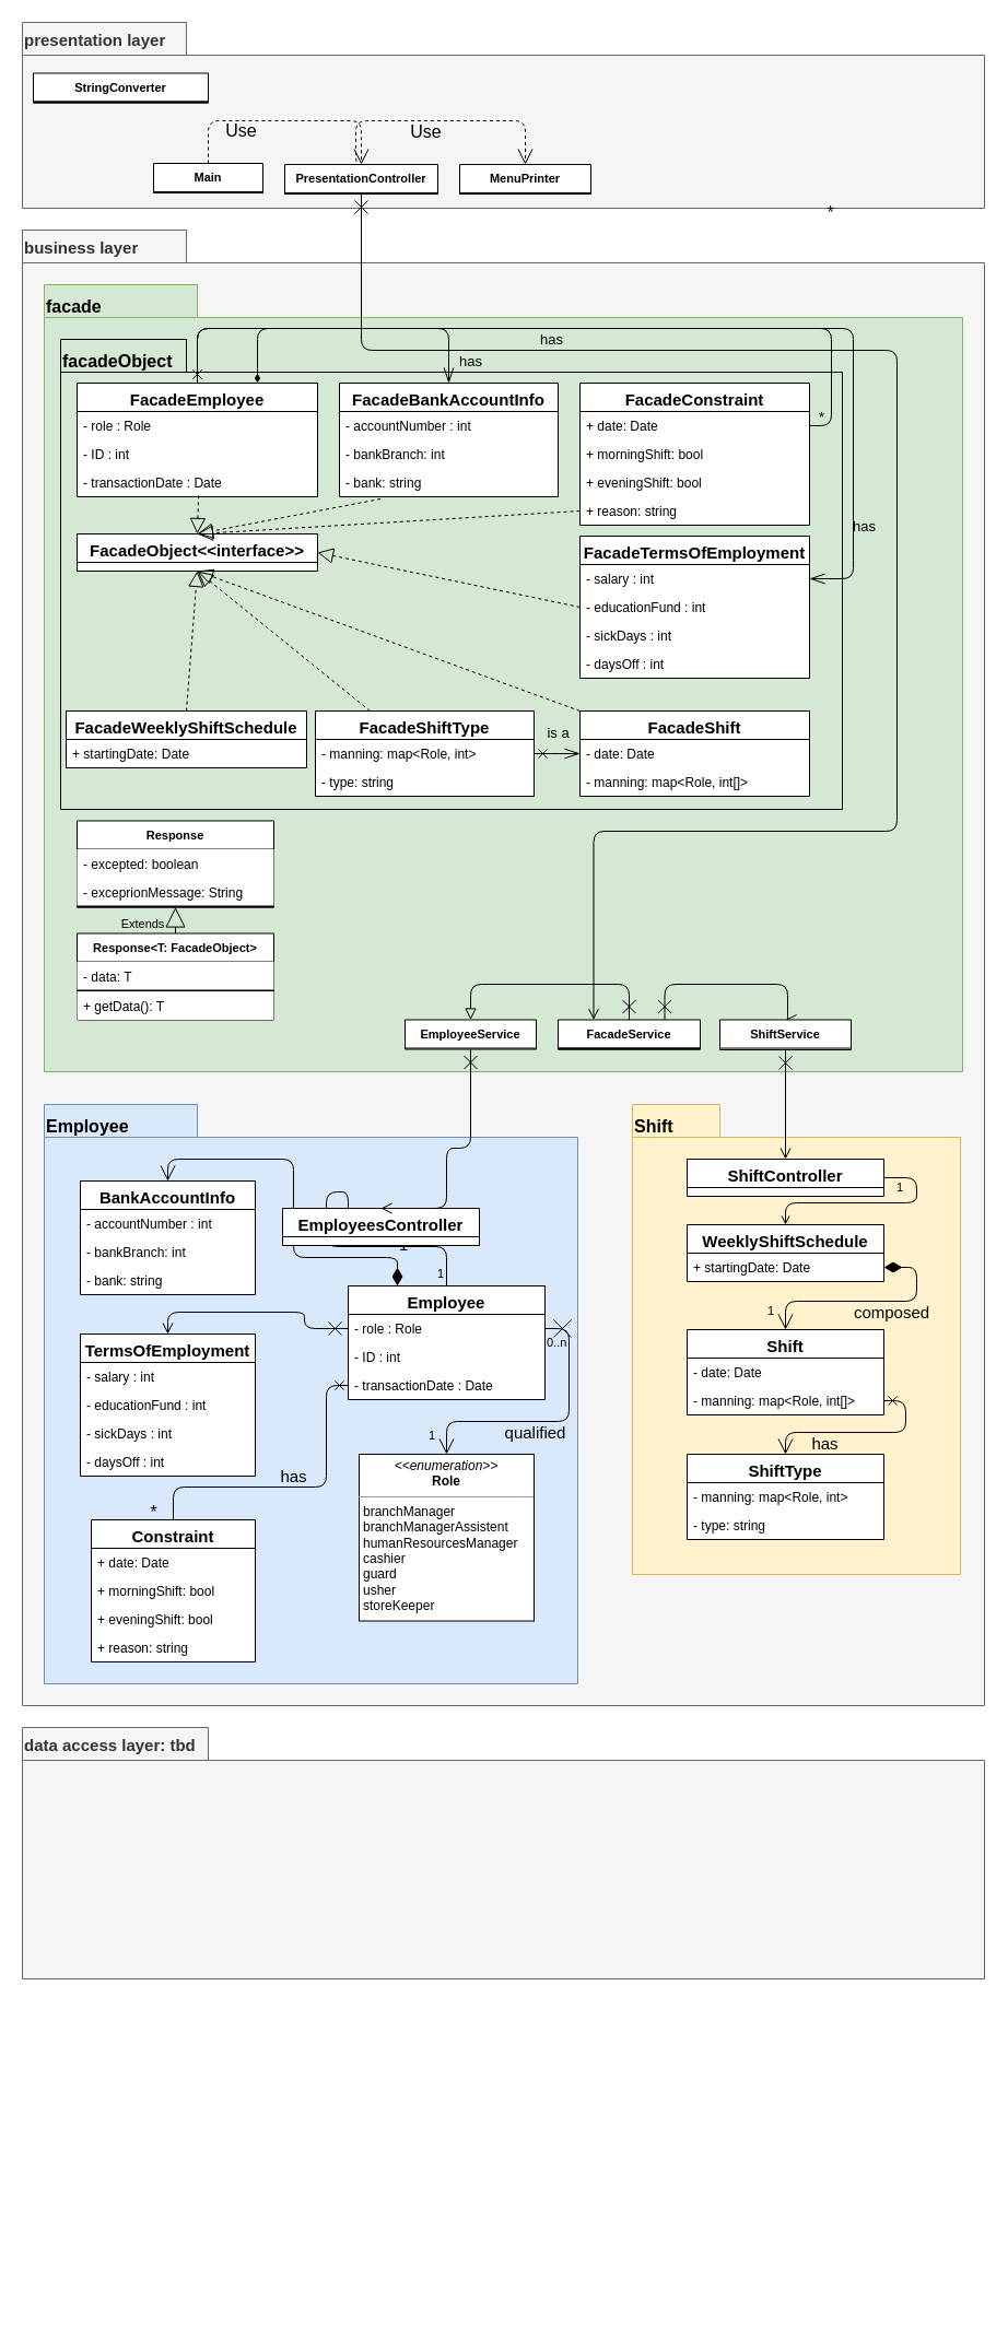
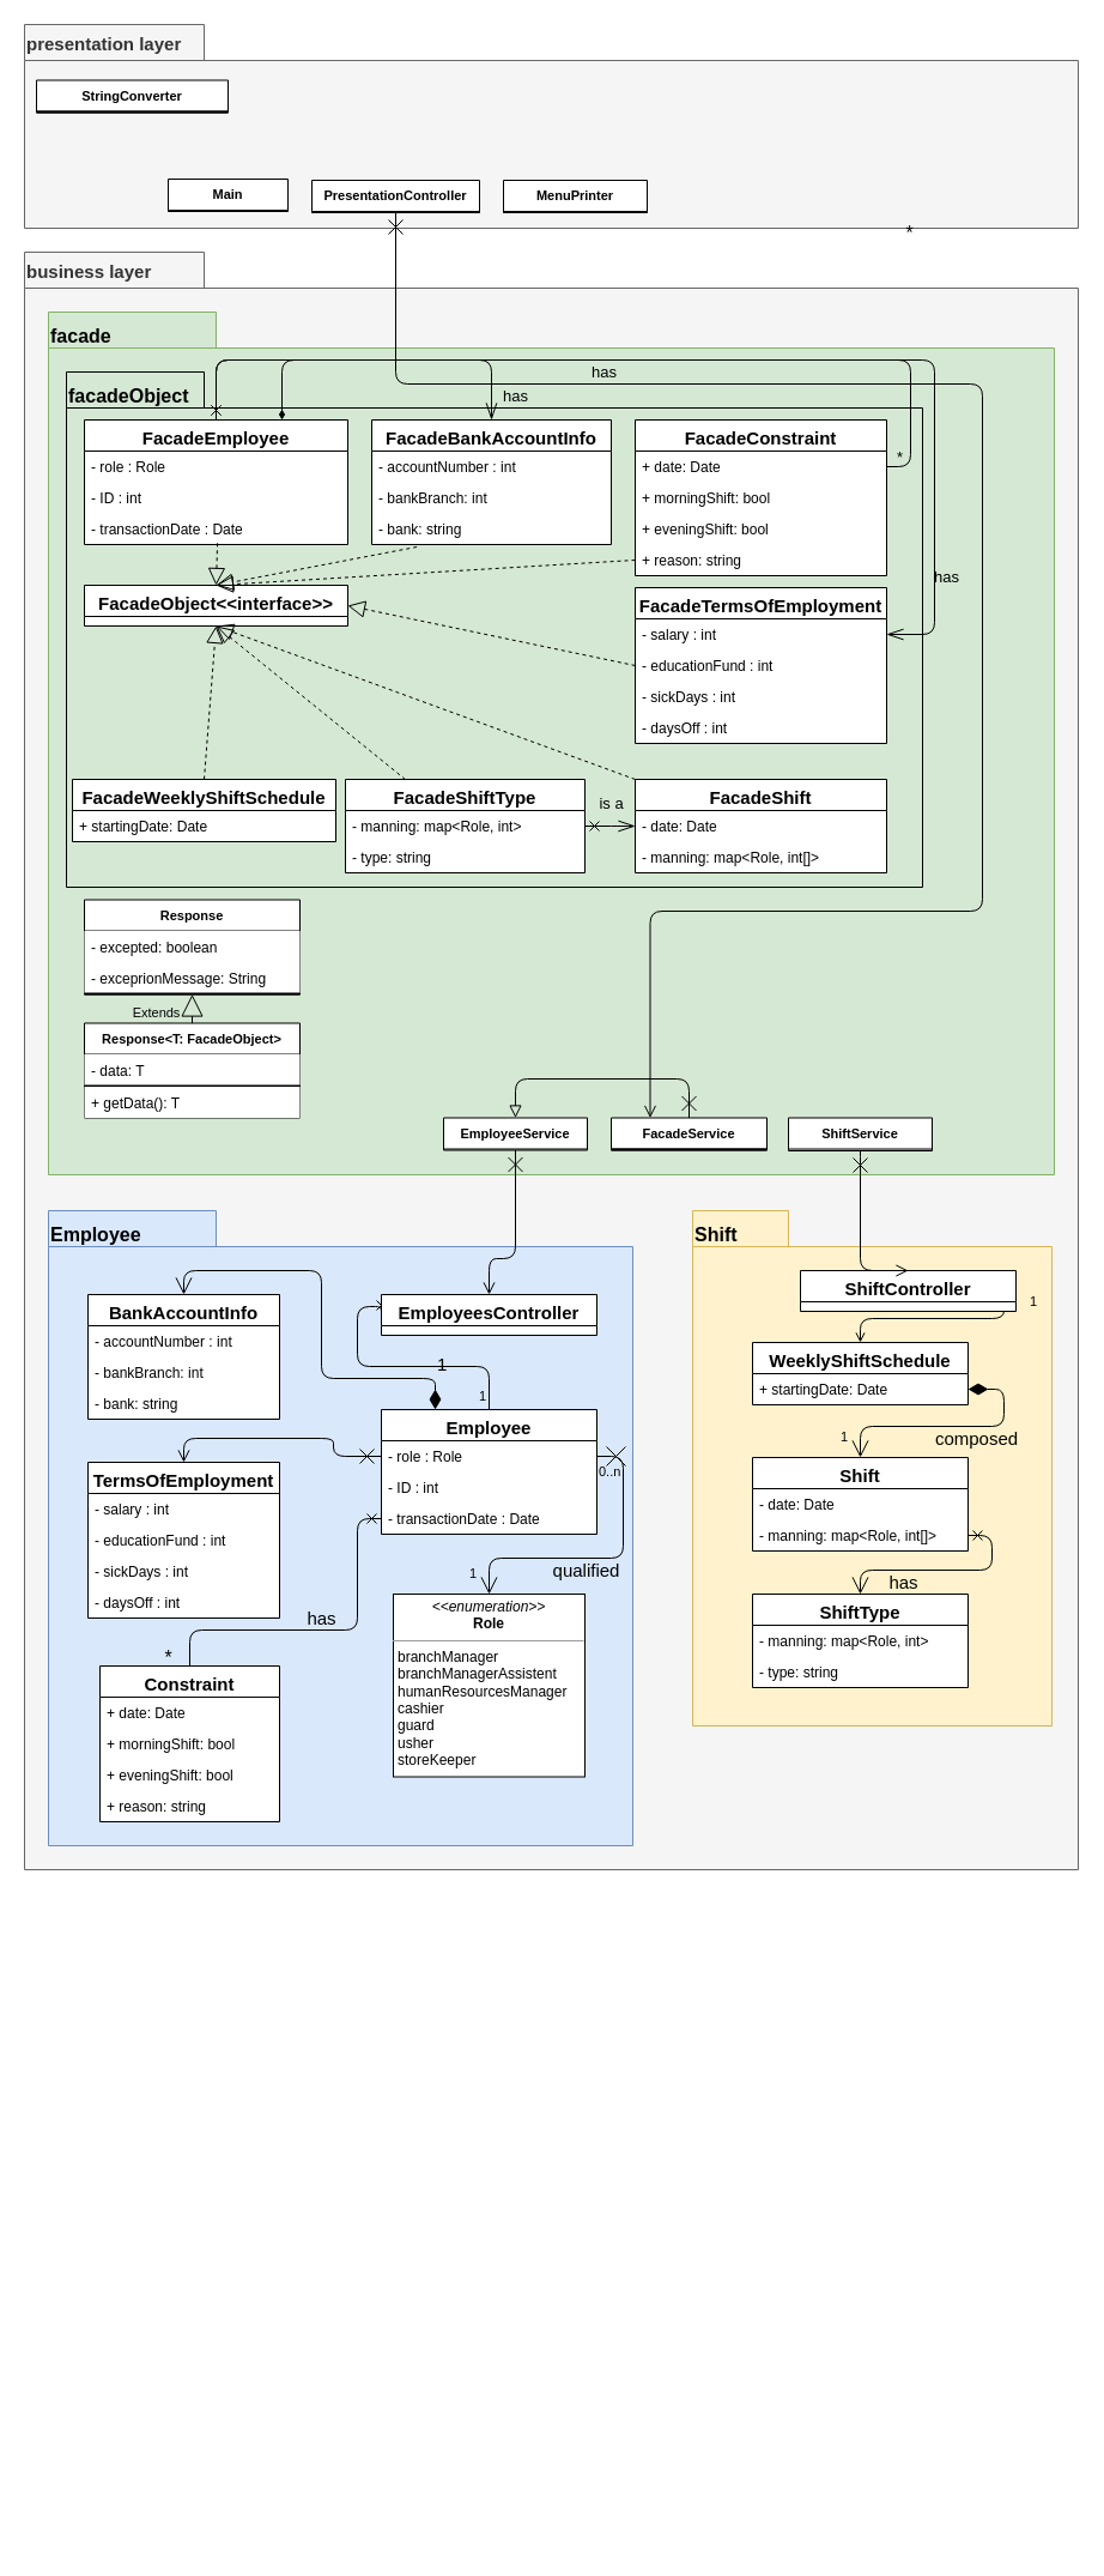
- <mxCell id="72" value="Use" style="endArrow=open;endSize=12;dashed=1;html=1;labelBackgroundColor=none;fontSize=16;exitX=0.5;exitY=0;exitDx=0;exitDy=0;entryX=0.5;entryY=0;entryDx=0;entryDy=0;edgeStyle=orthogonalEdgeStyle;" parent="1" source="113" target="52" edge="1"><mxGeometry x="-0.37" y="-9" width="160" relative="1" as="geometry"><mxPoint x="100" y="151" as="sourcePoint" /><mxPoint x="620" y="630" as="targetPoint" /><Array as="points"><mxPoint x="190" y="110" /><mxPoint x="330" y="110" /></Array><mxPoint as="offset" /></mxGeometry></mxCell>
- <mxCell id="73" value="Use" style="endArrow=open;endSize=12;dashed=1;html=1;labelBackgroundColor=none;fontSize=16;exitX=0.5;exitY=0;exitDx=0;exitDy=0;entryX=0.5;entryY=0;entryDx=0;entryDy=0;edgeStyle=orthogonalEdgeStyle;" parent="1" source="52" target="54" edge="1"><mxGeometry x="-0.09" y="-10" width="160" relative="1" as="geometry"><mxPoint x="110" y="331" as="sourcePoint" /><mxPoint x="335" y="330" as="targetPoint" /><Array as="points"><mxPoint x="325" y="150" /><mxPoint x="325" y="110" /><mxPoint x="480" y="110" /></Array><mxPoint as="offset" /></mxGeometry></mxCell>
- <mxCell id="71" value="" style="endArrow=open;startArrow=cross;endFill=0;startFill=0;endSize=8;startSize=10;html=1;labelBackgroundColor=none;fontSize=16;entryX=0.5;entryY=0;entryDx=0;entryDy=0;exitX=0.75;exitY=0;exitDx=0;exitDy=0;edgeStyle=orthogonalEdgeStyle;" parent="1" source="69" target="111" edge="1"><mxGeometry width="160" relative="1" as="geometry"><mxPoint x="550" y="530" as="sourcePoint" /><mxPoint x="780" y="920" as="targetPoint" /><Array as="points"><mxPoint x="607" y="900" /><mxPoint x="720" y="900" /></Array></mxGeometry></mxCell>
- <mxCell id="31" value="ShiftController" style="swimlane;fontStyle=1;align=center;verticalAlign=top;childLayout=stackLayout;horizontal=1;startSize=26;horizontalStack=0;resizeParent=1;resizeParentMax=0;resizeLast=0;collapsible=1;marginBottom=0;fontSize=15;gradientColor=#ffffff;swimlaneFillColor=#ffffff;" parent="1" vertex="1"><mxGeometry x="628" y="1060" width="180" height="34" as="geometry" /></mxCell>
+ <mxCell id="31" value="ShiftController" style="swimlane;fontStyle=1;align=center;verticalAlign=top;childLayout=stackLayout;horizontal=1;startSize=26;horizontalStack=0;resizeParent=1;resizeParentMax=0;resizeLast=0;collapsible=1;marginBottom=0;fontSize=15;gradientColor=#ffffff;swimlaneFillColor=#ffffff;" parent="1" vertex="1"><mxGeometry x="668" y="1060" width="180" height="34" as="geometry" /></mxCell>
- <mxCell id="36" value="EmployeesController" style="swimlane;fontStyle=1;align=center;verticalAlign=top;childLayout=stackLayout;horizontal=1;startSize=26;horizontalStack=0;resizeParent=1;resizeParentMax=0;resizeLast=0;collapsible=1;marginBottom=0;fontSize=15;gradientColor=#ffffff;swimlaneFillColor=#ffffff;" parent="1" vertex="1"><mxGeometry x="258" y="1105" width="180" height="34" as="geometry" /></mxCell>
+ <mxCell id="36" value="EmployeesController" style="swimlane;fontStyle=1;align=center;verticalAlign=top;childLayout=stackLayout;horizontal=1;startSize=26;horizontalStack=0;resizeParent=1;resizeParentMax=0;resizeLast=0;collapsible=1;marginBottom=0;fontSize=15;gradientColor=#ffffff;swimlaneFillColor=#ffffff;" parent="1" vertex="1"><mxGeometry x="318" y="1080" width="180" height="34" as="geometry" /></mxCell>
- <mxCell id="19" value="data access layer: tbd" style="shape=folder;fontStyle=1;spacingTop=1;tabWidth=170;tabHeight=30;tabPosition=left;html=1;align=left;verticalAlign=top;fontSize=15;horizontal=1;textDirection=ltr;fillColor=#f5f5f5;strokeColor=#666666;fontColor=#333333;" parent="1" vertex="1"><mxGeometry x="20" y="1580" width="880" height="230" as="geometry" /></mxCell>
